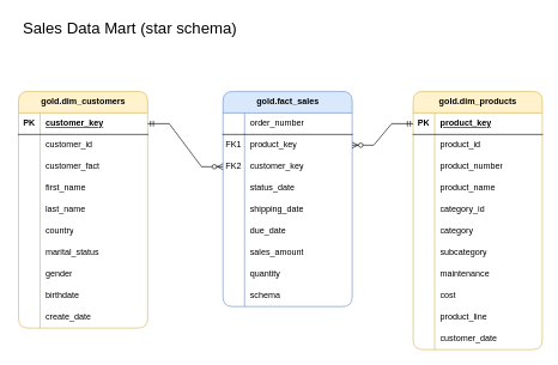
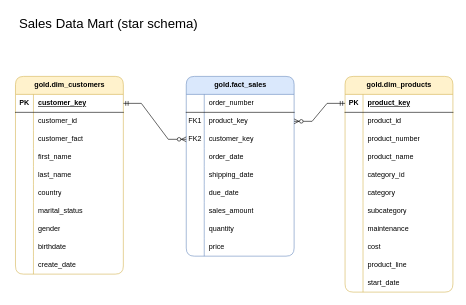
- <mxCell id="45" value="status_date" style="shape=partialRectangle;connectable=0;fillColor=none;top=0;left=0;bottom=0;right=0;align=left;spacingLeft=6;overflow=hidden;whiteSpace=wrap;html=1;" vertex="1" parent="43"><mxGeometry x="30" width="150" height="30" as="geometry"><mxRectangle width="150" height="30" as="alternateBounds" /></mxGeometry></mxCell>
+ <mxCell id="45" value="order_date" style="shape=partialRectangle;connectable=0;fillColor=none;top=0;left=0;bottom=0;right=0;align=left;spacingLeft=6;overflow=hidden;whiteSpace=wrap;html=1;" vertex="1" parent="43"><mxGeometry x="30" width="150" height="30" as="geometry"><mxRectangle width="150" height="30" as="alternateBounds" /></mxGeometry></mxCell>
- <mxCell id="60" value="schema" style="shape=partialRectangle;connectable=0;fillColor=none;top=0;left=0;bottom=0;right=0;align=left;spacingLeft=6;overflow=hidden;whiteSpace=wrap;html=1;" vertex="1" parent="58"><mxGeometry x="30" width="150" height="30" as="geometry"><mxRectangle width="150" height="30" as="alternateBounds" /></mxGeometry></mxCell>
+ <mxCell id="60" value="price" style="shape=partialRectangle;connectable=0;fillColor=none;top=0;left=0;bottom=0;right=0;align=left;spacingLeft=6;overflow=hidden;whiteSpace=wrap;html=1;" vertex="1" parent="58"><mxGeometry x="30" width="150" height="30" as="geometry"><mxRectangle width="150" height="30" as="alternateBounds" /></mxGeometry></mxCell>
- <mxCell id="94" value="customer_date" style="shape=partialRectangle;connectable=0;fillColor=none;top=0;left=0;bottom=0;right=0;align=left;spacingLeft=6;overflow=hidden;whiteSpace=wrap;html=1;" vertex="1" parent="92"><mxGeometry x="30" width="150" height="30" as="geometry"><mxRectangle width="150" height="30" as="alternateBounds" /></mxGeometry></mxCell>
+ <mxCell id="94" value="start_date" style="shape=partialRectangle;connectable=0;fillColor=none;top=0;left=0;bottom=0;right=0;align=left;spacingLeft=6;overflow=hidden;whiteSpace=wrap;html=1;" vertex="1" parent="92"><mxGeometry x="30" width="150" height="30" as="geometry"><mxRectangle width="150" height="30" as="alternateBounds" /></mxGeometry></mxCell>
